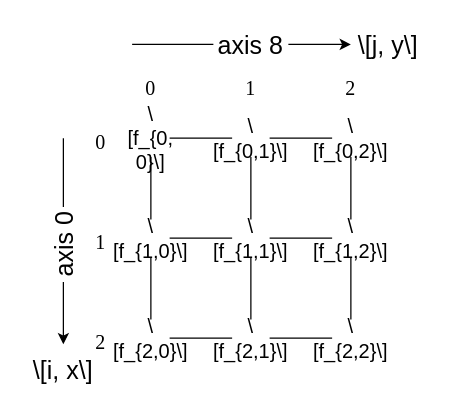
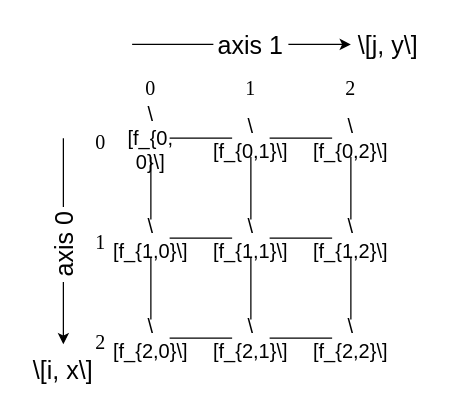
- <mxCell id="36" value="axis 8" style="text;html=1;strokeColor=none;fillColor=none;align=center;verticalAlign=middle;whiteSpace=wrap;rounded=0;sketch=1;hachureGap=4;jiggle=2;curveFitting=1;fontFamily=Helvetica;fontSize=20;" parent="1" vertex="1"><mxGeometry x="170" y="20" width="60" height="30" as="geometry" /></mxCell>
+ <mxCell id="36" value="axis 1" style="text;html=1;strokeColor=none;fillColor=none;align=center;verticalAlign=middle;whiteSpace=wrap;rounded=0;sketch=1;hachureGap=4;jiggle=2;curveFitting=1;fontFamily=Helvetica;fontSize=20;" parent="1" vertex="1"><mxGeometry x="170" y="20" width="60" height="30" as="geometry" /></mxCell>
